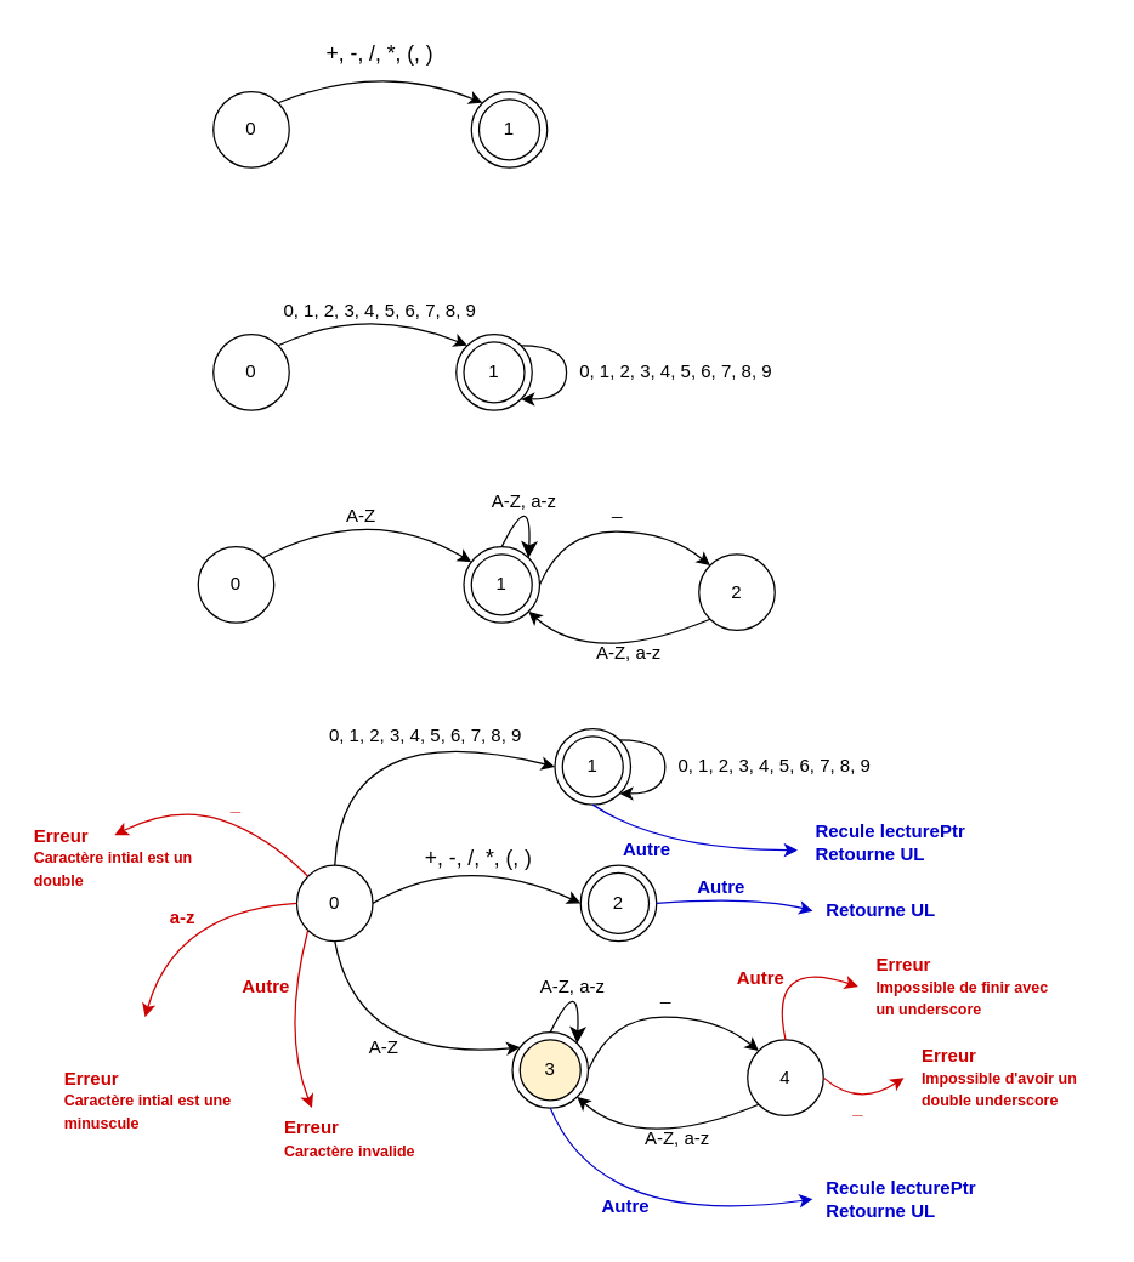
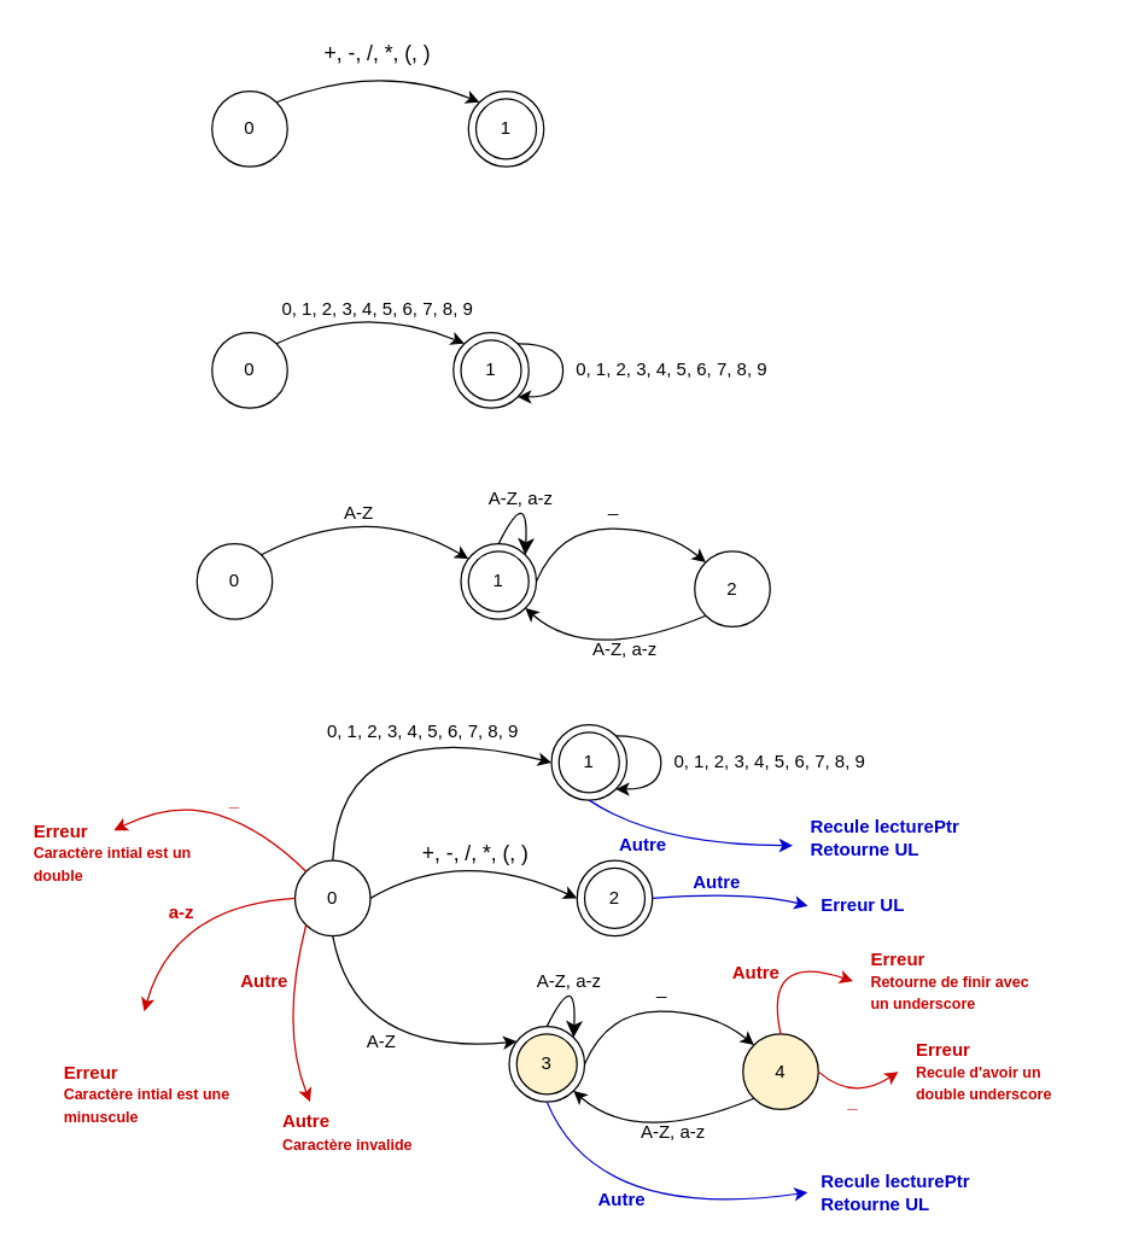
- <mxCell id="51" value="&lt;b style=&quot;background-color: initial;&quot;&gt;&lt;font color=&quot;#0000cc&quot;&gt;Retourne UL&lt;/font&gt;&lt;/b&gt;" style="text;html=1;align=left;verticalAlign=middle;whiteSpace=wrap;rounded=0;strokeColor=none;fontColor=#000099;" vertex="1" parent="1"><mxGeometry x="542" y="585" width="130" height="30" as="geometry" /></mxCell>
+ <mxCell id="51" value="&lt;b style=&quot;background-color: initial;&quot;&gt;&lt;font color=&quot;#0000cc&quot;&gt;Erreur UL&lt;/font&gt;&lt;/b&gt;" style="text;html=1;align=left;verticalAlign=middle;whiteSpace=wrap;rounded=0;strokeColor=none;fontColor=#000099;" vertex="1" parent="1"><mxGeometry x="542" y="585" width="130" height="30" as="geometry" /></mxCell>
- <mxCell id="62" value="&lt;font color=&quot;#cc0000&quot;&gt;&lt;b&gt;Erreur&lt;/b&gt;&lt;/font&gt;&lt;div&gt;&lt;font size=&quot;1&quot; color=&quot;#cc0000&quot;&gt;&lt;b&gt;Impossible de finir avec un underscore&lt;/b&gt;&lt;/font&gt;&lt;/div&gt;" style="text;html=1;align=left;verticalAlign=middle;whiteSpace=wrap;rounded=0;" vertex="1" parent="1"><mxGeometry x="575" y="635" width="120" height="30" as="geometry" /></mxCell>
+ <mxCell id="62" value="&lt;font color=&quot;#cc0000&quot;&gt;&lt;b&gt;Erreur&lt;/b&gt;&lt;/font&gt;&lt;div&gt;&lt;font size=&quot;1&quot; color=&quot;#cc0000&quot;&gt;&lt;b&gt;Retourne de finir avec un underscore&lt;/b&gt;&lt;/font&gt;&lt;/div&gt;" style="text;html=1;align=left;verticalAlign=middle;whiteSpace=wrap;rounded=0;" vertex="1" parent="1"><mxGeometry x="575" y="635" width="120" height="30" as="geometry" /></mxCell>
- <mxCell id="41" value="4" style="ellipse;whiteSpace=wrap;html=1;aspect=fixed;" vertex="1" parent="1"><mxGeometry x="492" y="685" width="50" height="50" as="geometry" /></mxCell>
+ <mxCell id="41" value="4" style="ellipse;whiteSpace=wrap;html=1;aspect=fixed;fillColor=#fff2cc;" vertex="1" parent="1"><mxGeometry x="492" y="685" width="50" height="50" as="geometry" /></mxCell>
- <mxCell id="65" value="&lt;font color=&quot;#cc0000&quot;&gt;&lt;b&gt;Erreur&lt;/b&gt;&lt;/font&gt;&lt;div&gt;&lt;font size=&quot;1&quot; color=&quot;#cc0000&quot;&gt;&lt;b&gt;Impossible d'avoir un double underscore&lt;/b&gt;&lt;/font&gt;&lt;/div&gt;" style="text;html=1;align=left;verticalAlign=middle;whiteSpace=wrap;rounded=0;" vertex="1" parent="1"><mxGeometry x="605" y="695" width="120" height="30" as="geometry" /></mxCell>
+ <mxCell id="65" value="&lt;font color=&quot;#cc0000&quot;&gt;&lt;b&gt;Erreur&lt;/b&gt;&lt;/font&gt;&lt;div&gt;&lt;font size=&quot;1&quot; color=&quot;#cc0000&quot;&gt;&lt;b&gt;Recule d'avoir un double underscore&lt;/b&gt;&lt;/font&gt;&lt;/div&gt;" style="text;html=1;align=left;verticalAlign=middle;whiteSpace=wrap;rounded=0;" vertex="1" parent="1"><mxGeometry x="605" y="695" width="120" height="30" as="geometry" /></mxCell>
- <mxCell id="59" value="&lt;font color=&quot;#cc0000&quot;&gt;&lt;b&gt;Erreur&lt;/b&gt;&lt;/font&gt;&lt;div&gt;&lt;font size=&quot;1&quot; color=&quot;#cc0000&quot;&gt;&lt;b style=&quot;&quot;&gt;Caractère invalide&lt;/b&gt;&lt;/font&gt;&lt;/div&gt;" style="text;html=1;align=left;verticalAlign=middle;whiteSpace=wrap;rounded=0;" vertex="1" parent="1"><mxGeometry x="185" y="735" width="90" height="30" as="geometry" /></mxCell>
+ <mxCell id="59" value="&lt;font color=&quot;#cc0000&quot;&gt;&lt;b&gt;Autre&lt;/b&gt;&lt;/font&gt;&lt;div&gt;&lt;font size=&quot;1&quot; color=&quot;#cc0000&quot;&gt;&lt;b style=&quot;&quot;&gt;Caractère invalide&lt;/b&gt;&lt;/font&gt;&lt;/div&gt;" style="text;html=1;align=left;verticalAlign=middle;whiteSpace=wrap;rounded=0;" vertex="1" parent="1"><mxGeometry x="185" y="735" width="90" height="30" as="geometry" /></mxCell>
